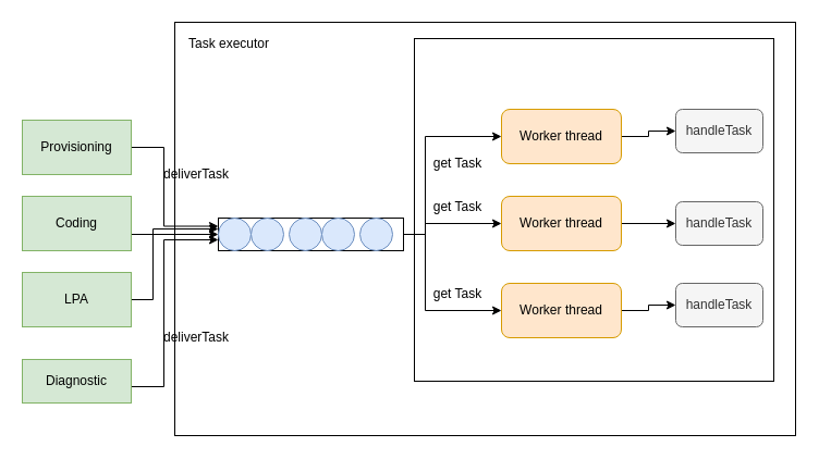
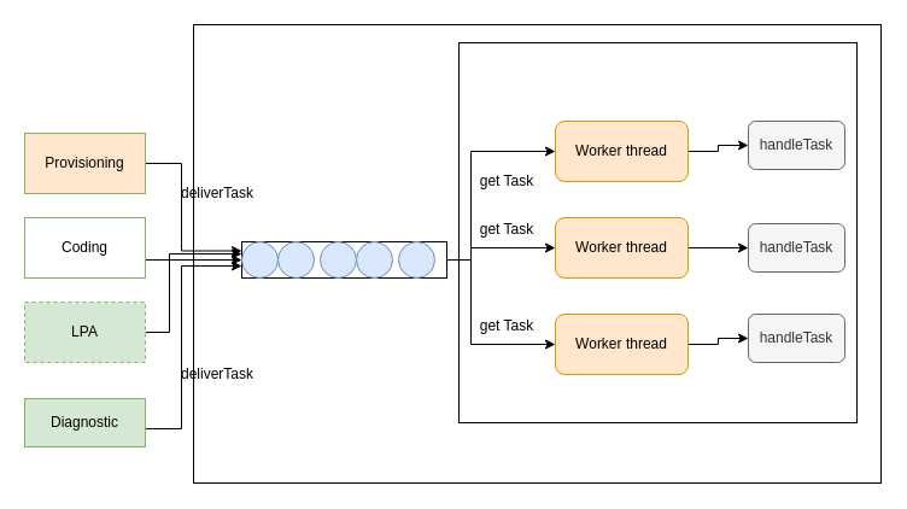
- <mxCell id="35" value="Task executor" style="text;html=1;strokeColor=none;fillColor=none;align=center;verticalAlign=middle;whiteSpace=wrap;rounded=0;" parent="1" vertex="1"><mxGeometry x="170" y="30" width="80" height="20" as="geometry" /></mxCell>
- <mxCell id="13" value="Provisioning" style="rounded=0;whiteSpace=wrap;html=1;fillColor=#d5e8d4;strokeColor=#82b366;" parent="1" vertex="1"><mxGeometry x="20" y="110" width="100" height="50" as="geometry" /></mxCell>
+ <mxCell id="13" value="Provisioning" style="rounded=0;whiteSpace=wrap;html=1;fillColor=#ffe6cc;strokeColor=#82b366;" parent="1" vertex="1"><mxGeometry x="20" y="110" width="100" height="50" as="geometry" /></mxCell>
- <mxCell id="15" value="Coding" style="rounded=0;whiteSpace=wrap;html=1;fillColor=#d5e8d4;strokeColor=#82b366;" parent="1" vertex="1"><mxGeometry x="20" y="180" width="100" height="50" as="geometry" /></mxCell>
+ <mxCell id="15" value="Coding" style="rounded=0;whiteSpace=wrap;html=1;fillColor=#ffffff;strokeColor=#82b366;" parent="1" vertex="1"><mxGeometry x="20" y="180" width="100" height="50" as="geometry" /></mxCell>
- <mxCell id="17" value="LPA" style="rounded=0;whiteSpace=wrap;html=1;fillColor=#d5e8d4;strokeColor=#82b366;" parent="1" vertex="1"><mxGeometry x="20" y="250" width="100" height="50" as="geometry" /></mxCell>
+ <mxCell id="17" value="LPA" style="rounded=0;whiteSpace=wrap;html=1;fillColor=#d5e8d4;strokeColor=#82b366;dashed=1;" parent="1" vertex="1"><mxGeometry x="20" y="250" width="100" height="50" as="geometry" /></mxCell>
